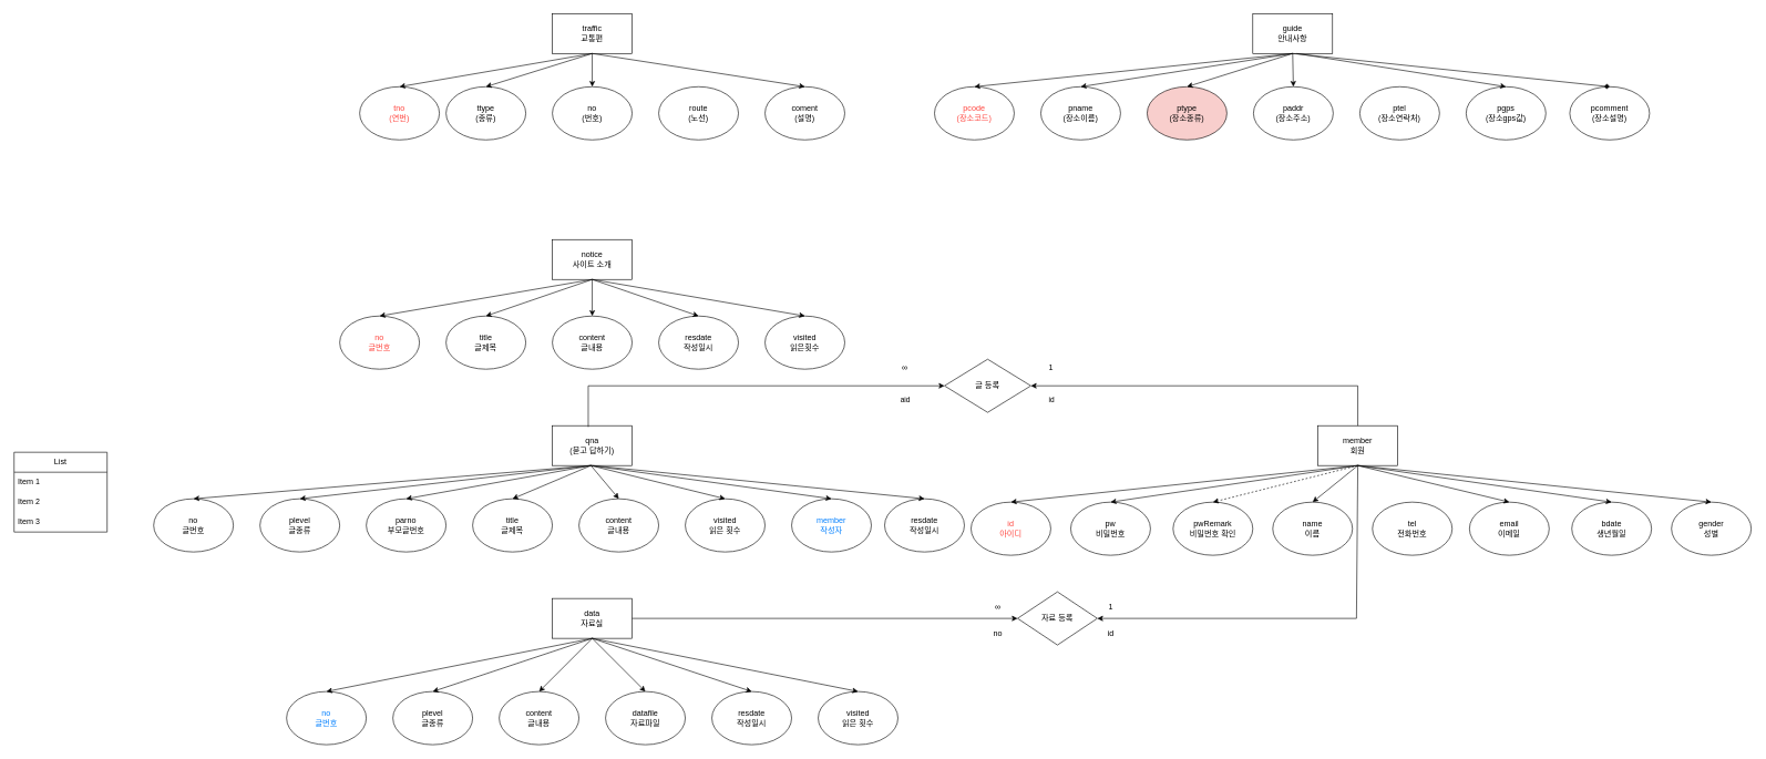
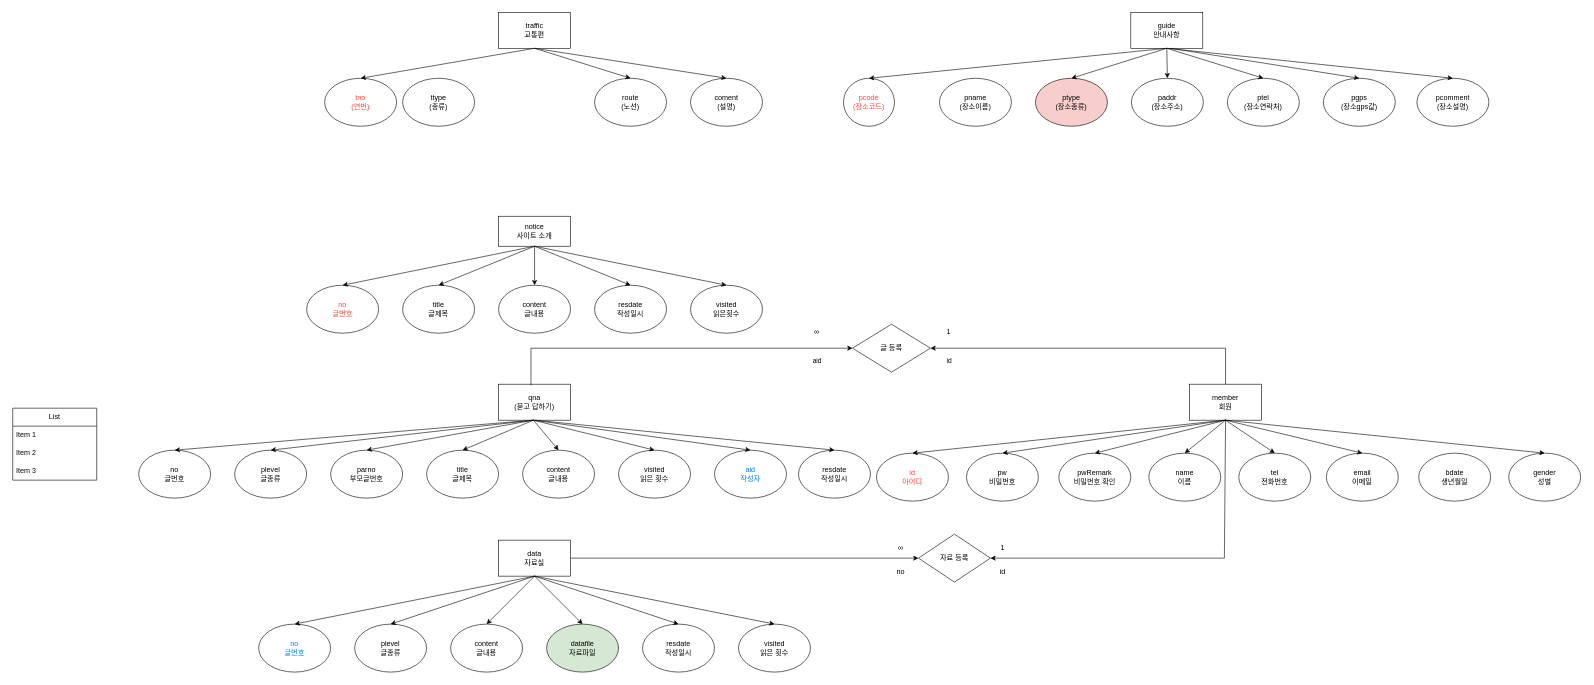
- <mxCell id="9" value="" style="endArrow=classic;html=1;rounded=0;exitX=0.5;exitY=1;exitDx=0;exitDy=0;entryX=0.5;entryY=0;entryDx=0;entryDy=0;" parent="1" source="2" target="4" edge="1"><mxGeometry width="50" height="50" relative="1" as="geometry"><mxPoint x="860" y="410" as="sourcePoint" /><mxPoint x="910" y="360" as="targetPoint" /></mxGeometry></mxCell>
- <mxCell id="10" value="" style="endArrow=classic;html=1;rounded=0;exitX=0.5;exitY=1;exitDx=0;exitDy=0;entryX=0.5;entryY=0;entryDx=0;entryDy=0;" parent="1" source="2" target="3" edge="1"><mxGeometry width="50" height="50" relative="1" as="geometry"><mxPoint x="860" y="410" as="sourcePoint" /><mxPoint x="910" y="360" as="targetPoint" /></mxGeometry></mxCell>
+ <mxCell id="8" value="" style="endArrow=classic;html=1;rounded=0;exitX=0.5;exitY=1;exitDx=0;exitDy=0;entryX=0.5;entryY=0;entryDx=0;entryDy=0;" parent="1" source="2" target="5" edge="1"><mxGeometry width="50" height="50" relative="1" as="geometry"><mxPoint x="860" y="410" as="sourcePoint" /><mxPoint x="910" y="360" as="targetPoint" /></mxGeometry></mxCell>
+ <mxCell id="19" value="" style="endArrow=classic;html=1;rounded=0;exitX=0.5;exitY=1;exitDx=0;exitDy=0;entryX=0.5;entryY=0;entryDx=0;entryDy=0;" parent="1" source="11" target="16" edge="1"><mxGeometry width="50" height="50" relative="1" as="geometry"><mxPoint x="2000" y="290" as="sourcePoint" /><mxPoint x="2050" y="240" as="targetPoint" /></mxGeometry></mxCell>
- <mxCell id="24" value="" style="endArrow=classic;html=1;rounded=0;exitX=0.5;exitY=1;exitDx=0;exitDy=0;entryX=0.5;entryY=0;entryDx=0;entryDy=0;" parent="1" source="11" target="13" edge="1"><mxGeometry width="50" height="50" relative="1" as="geometry"><mxPoint x="2000" y="290" as="sourcePoint" /><mxPoint x="2050" y="240" as="targetPoint" /></mxGeometry></mxCell>
- <mxCell id="22" value="" style="endArrow=diamond;html=1;rounded=0;exitX=0.5;exitY=1;exitDx=0;exitDy=0;entryX=0.5;entryY=0;entryDx=0;entryDy=0;" parent="1" source="11" target="18" edge="1"><mxGeometry width="50" height="50" relative="1" as="geometry"><mxPoint x="2000" y="290" as="sourcePoint" /><mxPoint x="2050" y="240" as="targetPoint" /></mxGeometry></mxCell>
+ <mxCell id="22" value="" style="endArrow=classic;html=1;rounded=0;exitX=0.5;exitY=1;exitDx=0;exitDy=0;entryX=0.5;entryY=0;entryDx=0;entryDy=0;" parent="1" source="11" target="18" edge="1"><mxGeometry width="50" height="50" relative="1" as="geometry"><mxPoint x="2000" y="290" as="sourcePoint" /><mxPoint x="2050" y="240" as="targetPoint" /></mxGeometry></mxCell>
- <mxCell id="4" value="no&lt;div&gt;(번호)&lt;/div&gt;" style="ellipse;whiteSpace=wrap;html=1;" parent="1" vertex="1"><mxGeometry x="830" y="130" width="120" height="80" as="geometry" /></mxCell>
- <mxCell id="12" value="&lt;font color=&quot;#ff443d&quot;&gt;pcode&lt;/font&gt;&lt;div&gt;&lt;font color=&quot;#ff443d&quot;&gt;(장소코드)&lt;/font&gt;&lt;/div&gt;" style="ellipse;whiteSpace=wrap;html=1;" parent="1" vertex="1"><mxGeometry x="1405" y="130" width="120" height="80" as="geometry" /></mxCell>
+ <mxCell id="12" value="&lt;font color=&quot;#ff443d&quot;&gt;pcode&lt;/font&gt;&lt;div&gt;&lt;font color=&quot;#ff443d&quot;&gt;(장소코드)&lt;/font&gt;&lt;/div&gt;" style="ellipse;whiteSpace=wrap;html=1;" parent="1" vertex="1"><mxGeometry x="1405" y="130" width="85" height="80" as="geometry" /></mxCell>
- <mxCell id="26" value="notice&lt;div&gt;사이트 소개&lt;/div&gt;" style="rounded=0;whiteSpace=wrap;html=1;" parent="1" vertex="1"><mxGeometry x="830" y="360" width="120" height="60" as="geometry" /></mxCell>
+ <mxCell id="26" value="notice&lt;div&gt;사이트 소개&lt;/div&gt;" style="rounded=0;whiteSpace=wrap;html=1;" parent="1" vertex="1"><mxGeometry x="830" y="360" width="120" height="50" as="geometry" /></mxCell>
- <mxCell id="63" value="" style="endArrow=classic;html=1;rounded=0;exitX=0.5;exitY=1;exitDx=0;exitDy=0;entryX=0.5;entryY=0;entryDx=0;entryDy=0;dashed=1;" edge="1" parent="1" source="52" target="56"><mxGeometry width="50" height="50" relative="1" as="geometry"><mxPoint x="1988" y="820" as="sourcePoint" /><mxPoint x="2038" y="770" as="targetPoint" /></mxGeometry></mxCell>
+ <mxCell id="63" value="" style="endArrow=classic;html=1;rounded=0;exitX=0.5;exitY=1;exitDx=0;exitDy=0;entryX=0.5;entryY=0;entryDx=0;entryDy=0;" edge="1" parent="1" source="52" target="56"><mxGeometry width="50" height="50" relative="1" as="geometry"><mxPoint x="1988" y="820" as="sourcePoint" /><mxPoint x="2038" y="770" as="targetPoint" /></mxGeometry></mxCell>
+ <mxCell id="65" value="" style="endArrow=classic;html=1;rounded=0;exitX=0.5;exitY=1;exitDx=0;exitDy=0;entryX=0.5;entryY=0;entryDx=0;entryDy=0;" edge="1" parent="1" source="52" target="57"><mxGeometry width="50" height="50" relative="1" as="geometry"><mxPoint x="1988" y="820" as="sourcePoint" /><mxPoint x="2038" y="770" as="targetPoint" /></mxGeometry></mxCell>
- <mxCell id="67" value="" style="endArrow=classic;html=1;rounded=0;exitX=0.5;exitY=1;exitDx=0;exitDy=0;entryX=0.5;entryY=0;entryDx=0;entryDy=0;" edge="1" parent="1" source="52" target="59"><mxGeometry width="50" height="50" relative="1" as="geometry"><mxPoint x="1988" y="820" as="sourcePoint" /><mxPoint x="2038" y="770" as="targetPoint" /></mxGeometry></mxCell>
- <mxCell id="44" value="&lt;div&gt;&lt;font color=&quot;#007fff&quot;&gt;member&lt;/font&gt;&lt;/div&gt;&lt;div&gt;&lt;font color=&quot;#007fff&quot;&gt;작성자&lt;/font&gt;&lt;/div&gt;" style="ellipse;whiteSpace=wrap;html=1;" parent="1" vertex="1"><mxGeometry x="1190" y="750" width="120" height="80" as="geometry" /></mxCell>
+ <mxCell id="44" value="&lt;div&gt;&lt;font color=&quot;#007fff&quot;&gt;aid&lt;/font&gt;&lt;/div&gt;&lt;div&gt;&lt;font color=&quot;#007fff&quot;&gt;작성자&lt;/font&gt;&lt;/div&gt;" style="ellipse;whiteSpace=wrap;html=1;" parent="1" vertex="1"><mxGeometry x="1190" y="750" width="120" height="80" as="geometry" /></mxCell>
- <mxCell id="50" value="&lt;div&gt;datafile&lt;/div&gt;&lt;div&gt;자료파일&lt;/div&gt;" style="ellipse;whiteSpace=wrap;html=1;" parent="1" vertex="1"><mxGeometry x="910" y="1040" width="120" height="80" as="geometry" /></mxCell>
+ <mxCell id="50" value="&lt;div&gt;datafile&lt;/div&gt;&lt;div&gt;자료파일&lt;/div&gt;" style="ellipse;whiteSpace=wrap;html=1;fillColor=#d5e8d4;" parent="1" vertex="1"><mxGeometry x="910" y="1040" width="120" height="80" as="geometry" /></mxCell>
